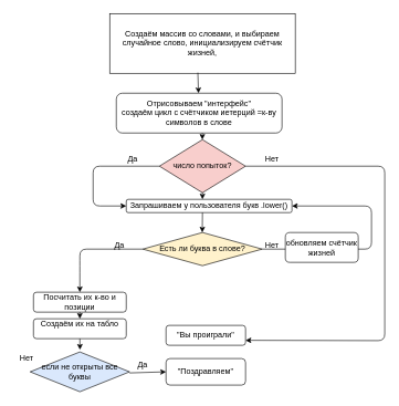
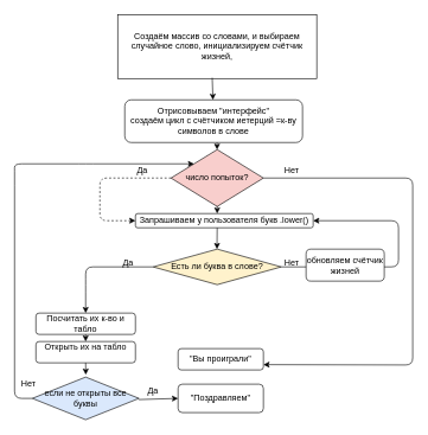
+ <mxCell id="24" value="" style="endArrow=classic;html=1;entryX=0;entryY=0;entryDx=0;entryDy=0;exitX=0;exitY=0.5;exitDx=0;exitDy=0;" edge="1" parent="1" source="22" target="27"><mxGeometry width="50" height="50" relative="1" as="geometry"><mxPoint x="200" y="480" as="sourcePoint" /><mxPoint x="250" y="430" as="targetPoint" /><Array as="points"><mxPoint x="20" y="560" /><mxPoint x="20" y="250" /><mxPoint x="20" y="230" /><mxPoint x="120" y="230" /></Array></mxGeometry></mxCell>
- <mxCell id="28" value="" style="endArrow=classic;html=1;entryX=0;entryY=0.5;entryDx=0;entryDy=0;exitX=0;exitY=0.5;exitDx=0;exitDy=0;" edge="1" parent="1" source="27" target="10"><mxGeometry width="50" height="50" relative="1" as="geometry"><mxPoint x="240" y="350" as="sourcePoint" /><mxPoint x="290" y="300" as="targetPoint" /><Array as="points"><mxPoint x="140" y="250" /><mxPoint x="140" y="310" /></Array></mxGeometry></mxCell>
+ <mxCell id="28" value="" style="endArrow=classic;html=1;entryX=0;entryY=0.5;entryDx=0;entryDy=0;exitX=0;exitY=0.5;exitDx=0;exitDy=0;dashed=1;" edge="1" parent="1" source="27" target="10"><mxGeometry width="50" height="50" relative="1" as="geometry"><mxPoint x="240" y="350" as="sourcePoint" /><mxPoint x="290" y="300" as="targetPoint" /><Array as="points"><mxPoint x="140" y="250" /><mxPoint x="140" y="310" /></Array></mxGeometry></mxCell>
- <mxCell id="19" value="Посчитать их к-во и позиции" style="rounded=1;whiteSpace=wrap;html=1;" vertex="1" parent="1"><mxGeometry x="50" y="440" width="140" height="30" as="geometry" /></mxCell>
+ <mxCell id="19" value="Посчитать их к-во и табло" style="rounded=1;whiteSpace=wrap;html=1;" vertex="1" parent="1"><mxGeometry x="50" y="440" width="140" height="30" as="geometry" /></mxCell>
- <mxCell id="21" value="&lt;div&gt;Создаём их на табло&lt;/div&gt;&lt;div&gt;&lt;br&gt;&lt;/div&gt;" style="rounded=1;whiteSpace=wrap;html=1;" vertex="1" parent="1"><mxGeometry x="50" y="480" width="140" height="30" as="geometry" /></mxCell>
+ <mxCell id="21" value="&lt;div&gt;Открыть их на табло&lt;/div&gt;&lt;div&gt;&lt;br&gt;&lt;/div&gt;" style="rounded=1;whiteSpace=wrap;html=1;" vertex="1" parent="1"><mxGeometry x="50" y="480" width="140" height="30" as="geometry" /></mxCell>
